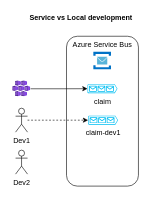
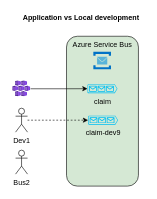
- <mxCell id="11" value="Service vs Local development" style="text;html=1;strokeColor=none;fillColor=none;align=center;verticalAlign=middle;whiteSpace=wrap;rounded=0;fontStyle=1" vertex="1" parent="1"><mxGeometry x="30" y="20" width="209" height="20" as="geometry" /></mxCell>
+ <mxCell id="11" value="Application vs Local development" style="text;html=1;strokeColor=none;fillColor=none;align=center;verticalAlign=middle;whiteSpace=wrap;rounded=0;fontStyle=1" vertex="1" parent="1"><mxGeometry x="30" y="20" width="209" height="20" as="geometry" /></mxCell>
- <mxCell id="2" value="Azure Service Bus" style="rounded=1;whiteSpace=wrap;html=1;verticalAlign=top;" vertex="1" parent="1"><mxGeometry x="110" y="60" width="120" height="250" as="geometry" /></mxCell>
+ <mxCell id="2" value="Azure Service Bus" style="rounded=1;whiteSpace=wrap;html=1;verticalAlign=top;fillColor=#d5e8d4;" vertex="1" parent="1"><mxGeometry x="110" y="60" width="120" height="250" as="geometry" /></mxCell>
- <mxCell id="9" value="claim-dev1" style="verticalLabelPosition=bottom;html=1;verticalAlign=top;align=center;strokeColor=none;fillColor=#00BEF2;shape=mxgraph.azure.queue_generic;pointerEvents=1;" vertex="1" parent="1"><mxGeometry x="146" y="192.5" width="50" height="15" as="geometry" /></mxCell>
+ <mxCell id="9" value="claim-dev9" style="verticalLabelPosition=bottom;html=1;verticalAlign=top;align=center;strokeColor=none;fillColor=#00BEF2;shape=mxgraph.azure.queue_generic;pointerEvents=1;" vertex="1" parent="1"><mxGeometry x="146" y="192.5" width="50" height="15" as="geometry" /></mxCell>
- <mxCell id="10" value="Dev2" style="shape=umlActor;verticalLabelPosition=bottom;verticalAlign=top;html=1;outlineConnect=0;" vertex="1" parent="1"><mxGeometry x="25" y="250" width="20" height="40" as="geometry" /></mxCell>
+ <mxCell id="10" value="Bus2" style="shape=umlActor;verticalLabelPosition=bottom;verticalAlign=top;html=1;outlineConnect=0;" vertex="1" parent="1"><mxGeometry x="25" y="250" width="20" height="40" as="geometry" /></mxCell>
